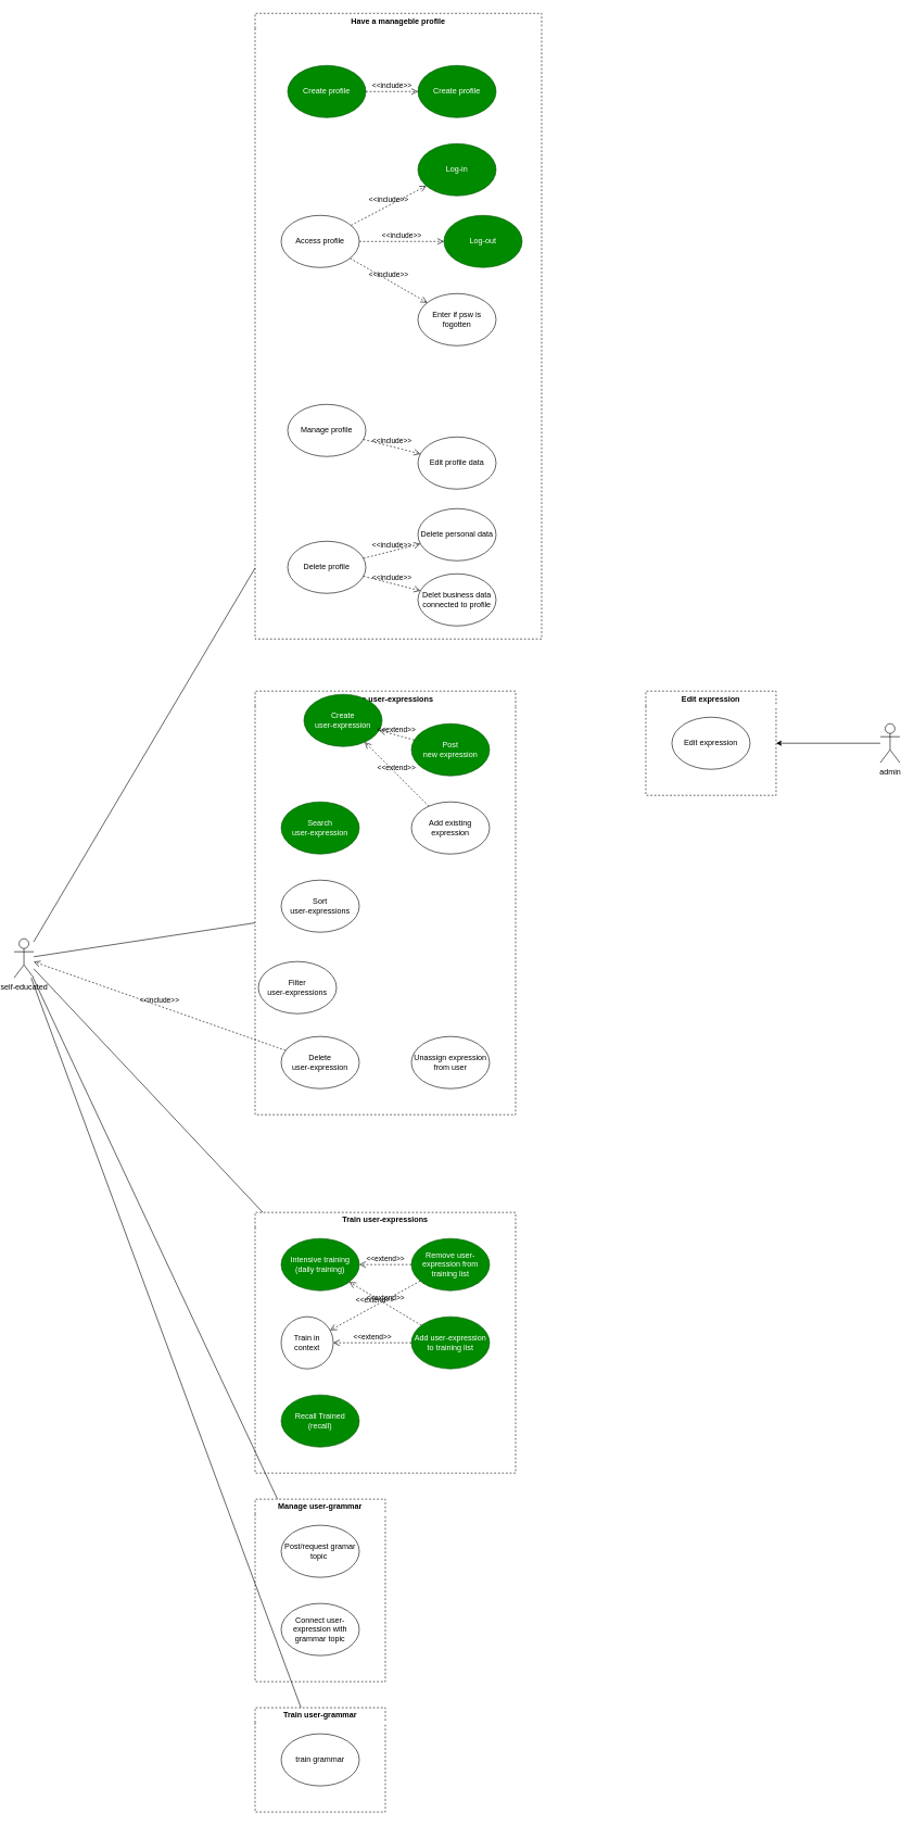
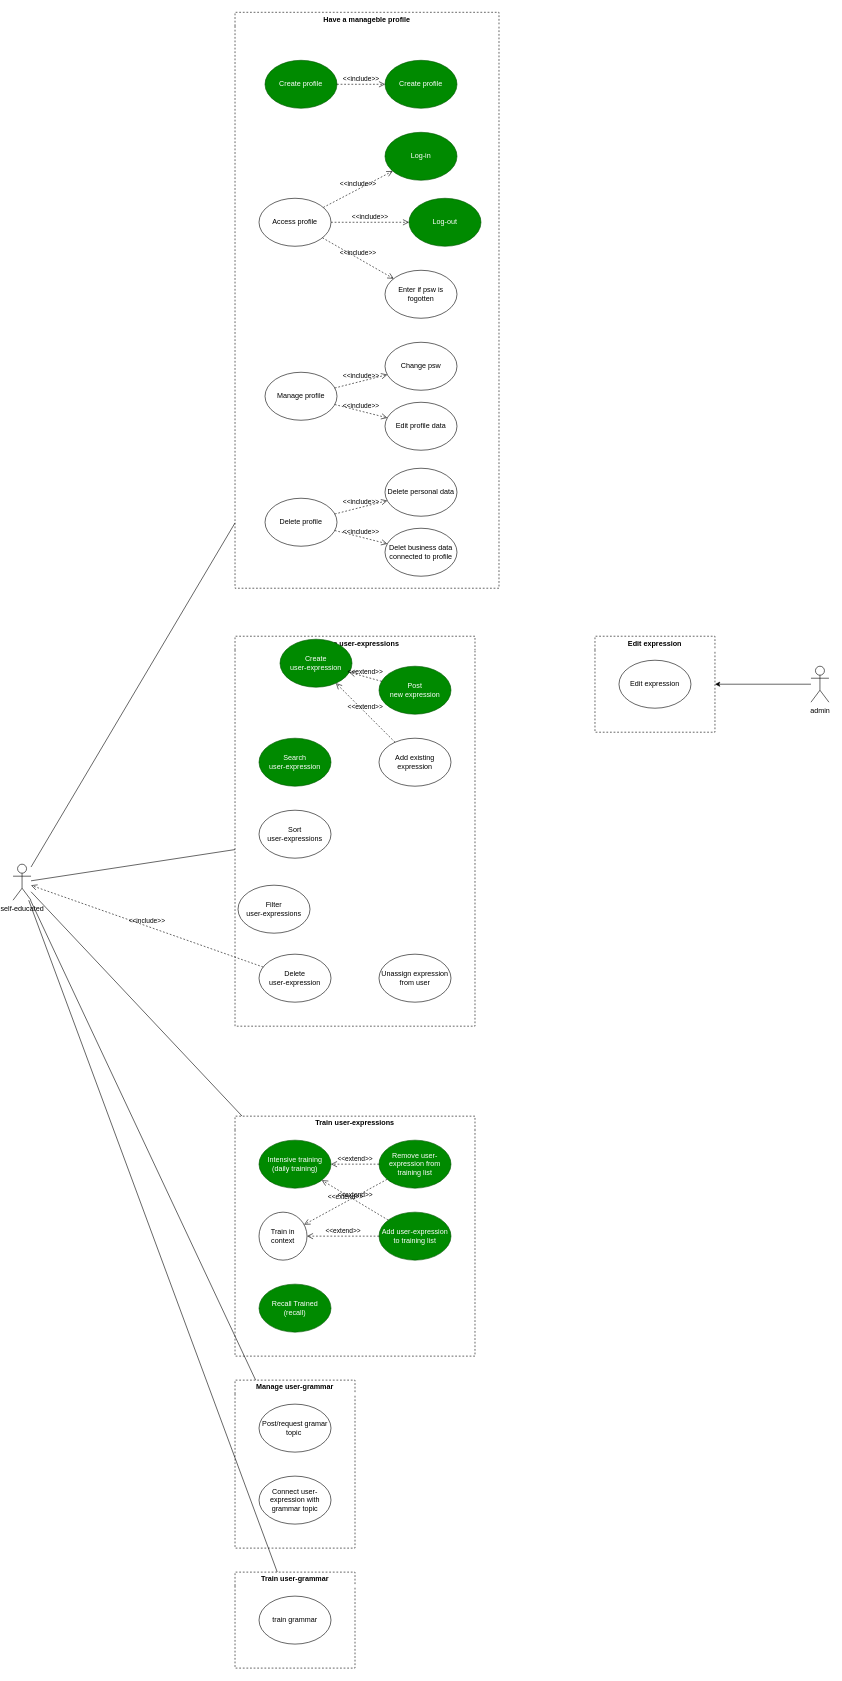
+ <mxCell id="11" value="Change psw" style="ellipse;whiteSpace=wrap;html=1;" parent="1" vertex="1"><mxGeometry x="640" y="570" width="120" height="80" as="geometry" /></mxCell>
+ <mxCell id="21" value="&amp;lt;&amp;lt;include&amp;gt;&amp;gt;" style="endArrow=open;startArrow=none;endFill=0;startFill=0;endSize=8;html=1;verticalAlign=bottom;dashed=1;labelBackgroundColor=none;" parent="1" source="14" target="11" edge="1"><mxGeometry width="160" relative="1" as="geometry"><mxPoint x="553.877" y="402.283" as="sourcePoint" /><mxPoint x="666.228" y="472.642" as="targetPoint" /></mxGeometry></mxCell>
